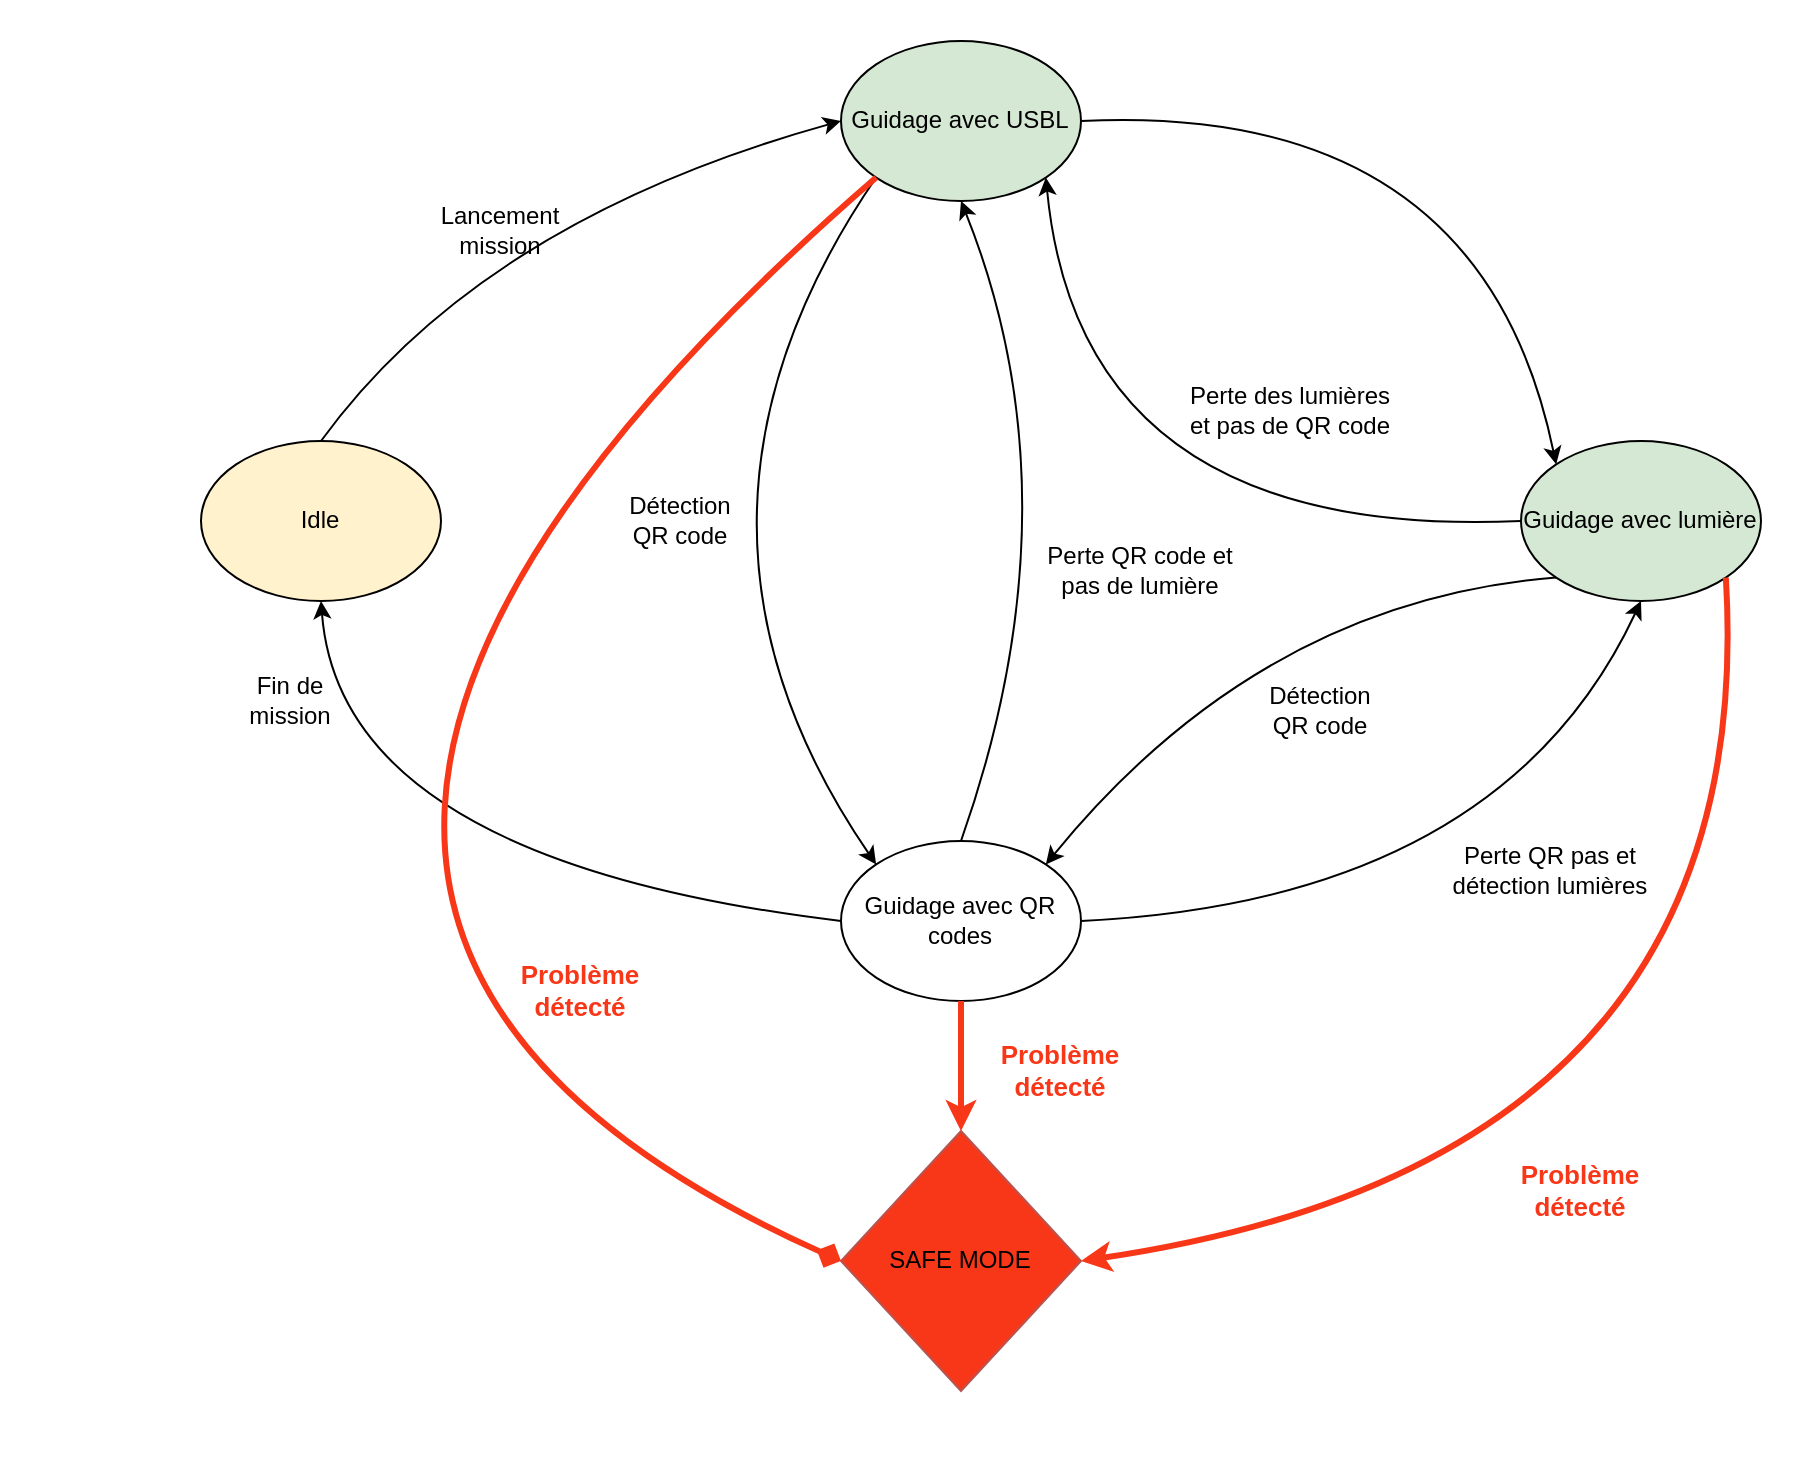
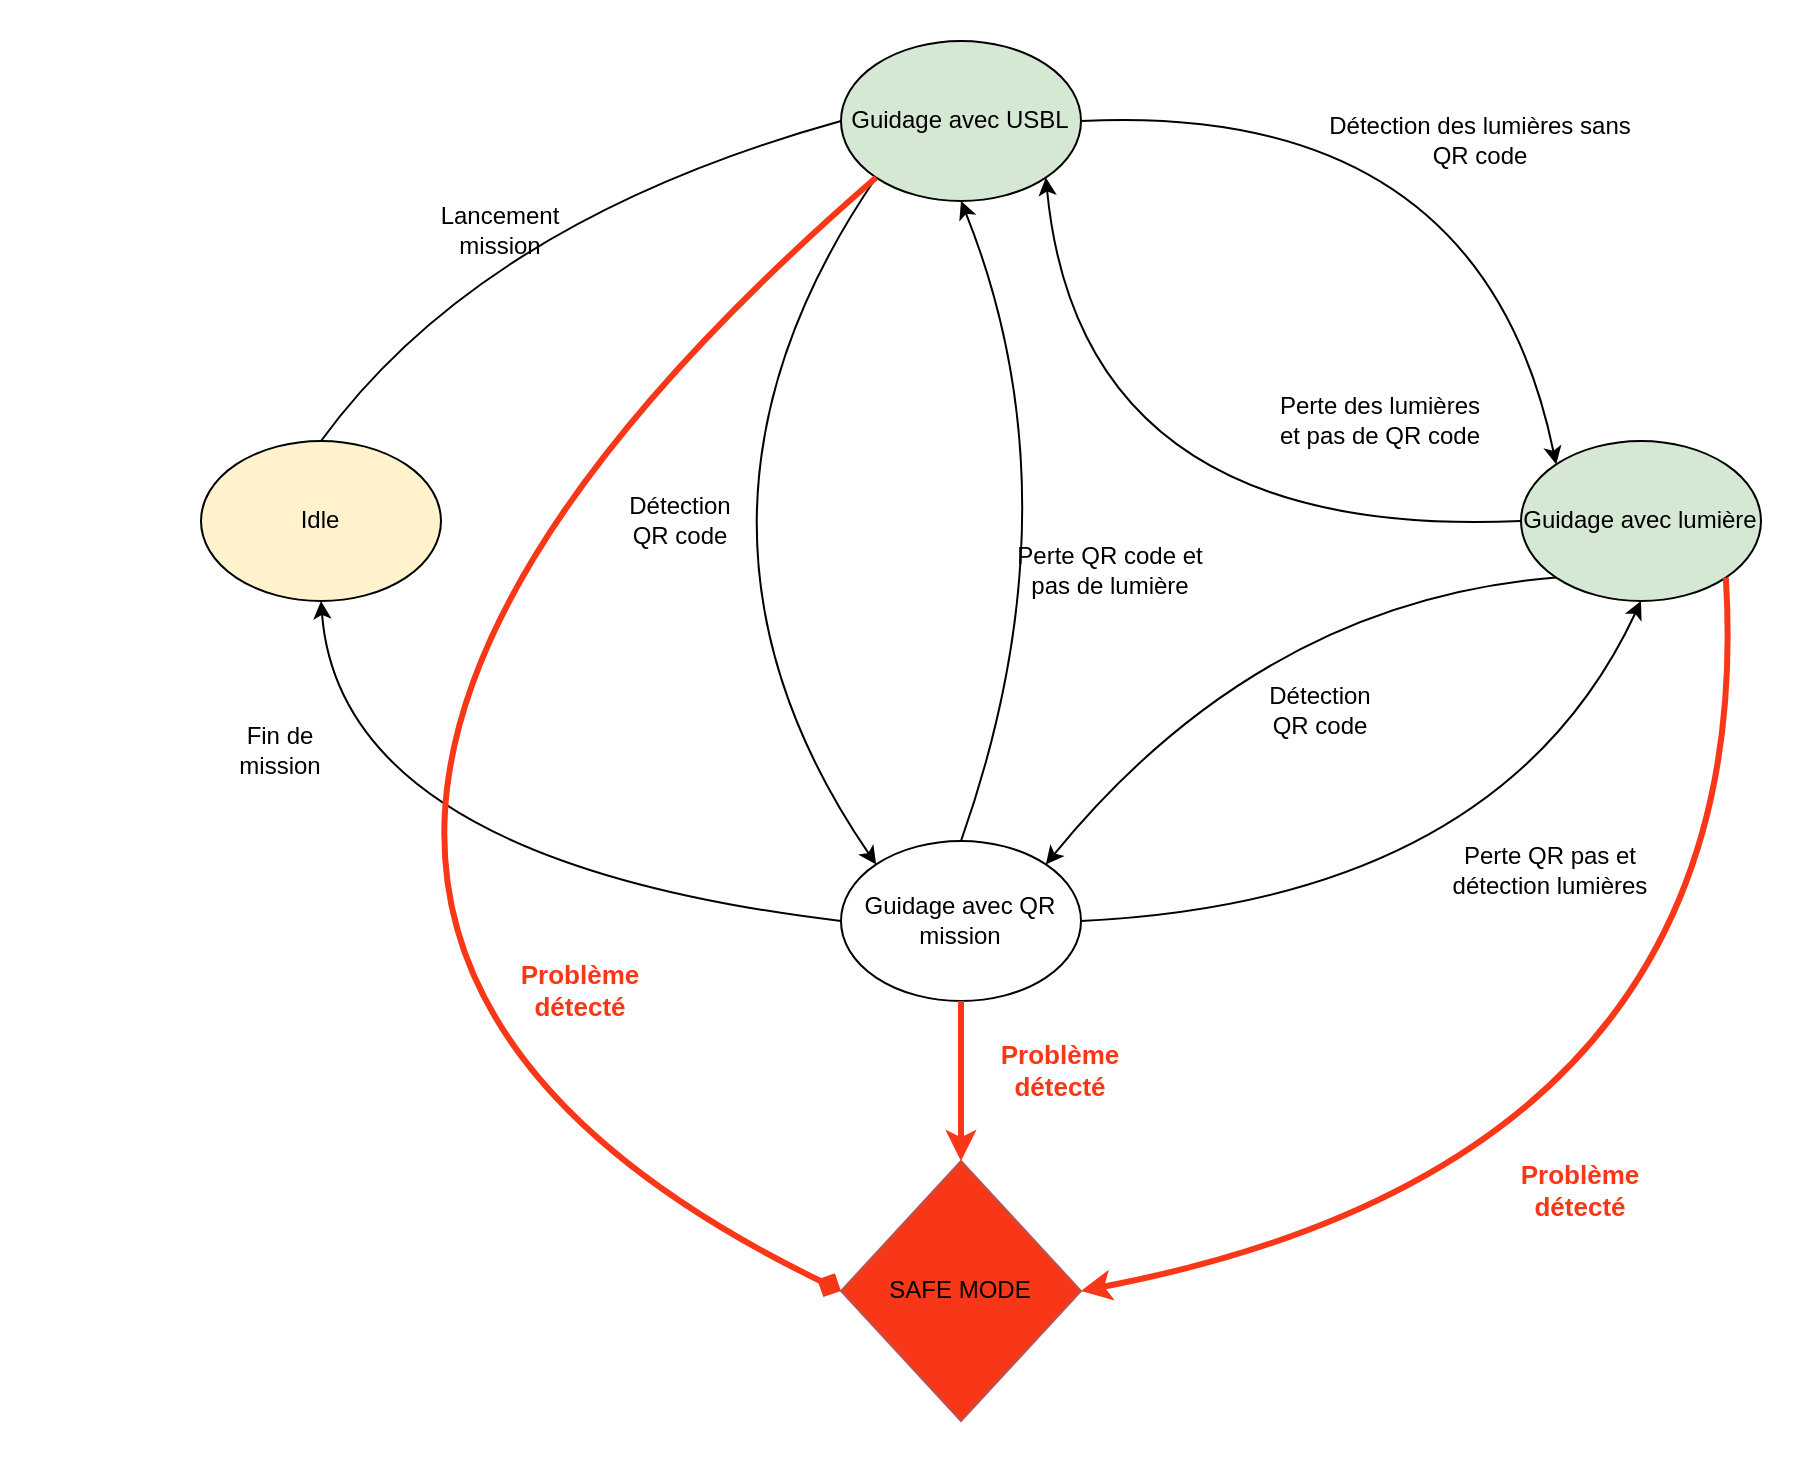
- <mxCell id="6" value="" style="curved=1;endArrow=classic;html=1;rounded=0;entryX=0;entryY=0.5;entryDx=0;entryDy=0;exitX=0.5;exitY=0;exitDx=0;exitDy=0;" edge="1" parent="1" source="2" target="3"><mxGeometry width="50" height="50" relative="1" as="geometry"><mxPoint x="410" y="330" as="sourcePoint" /><mxPoint x="460" y="280" as="targetPoint" /><Array as="points"><mxPoint x="240" y="110" /></Array></mxGeometry></mxCell>
+ <mxCell id="6" value="" style="curved=1;endArrow=none;html=1;rounded=0;entryX=0;entryY=0.5;entryDx=0;entryDy=0;exitX=0.5;exitY=0;exitDx=0;exitDy=0;" edge="1" parent="1" source="2" target="3"><mxGeometry width="50" height="50" relative="1" as="geometry"><mxPoint x="410" y="330" as="sourcePoint" /><mxPoint x="460" y="280" as="targetPoint" /><Array as="points"><mxPoint x="240" y="110" /></Array></mxGeometry></mxCell>
+ <mxCell id="15" value="Détection des lumières sans QR code" style="text;html=1;strokeColor=none;fillColor=none;align=center;verticalAlign=middle;whiteSpace=wrap;rounded=0;" vertex="1" parent="1"><mxGeometry x="660" y="40" width="160" height="60" as="geometry" /></mxCell>
- <mxCell id="16" value="Perte des lumières et pas de QR code" style="text;html=1;strokeColor=none;fillColor=none;align=center;verticalAlign=middle;whiteSpace=wrap;rounded=0;" vertex="1" parent="1"><mxGeometry x="590" y="190" width="110" height="30" as="geometry" /></mxCell>
+ <mxCell id="16" value="Perte des lumières et pas de QR code" style="text;html=1;strokeColor=none;fillColor=none;align=center;verticalAlign=middle;whiteSpace=wrap;rounded=0;" vertex="1" parent="1"><mxGeometry x="635" y="195" width="110" height="30" as="geometry" /></mxCell>
- <mxCell id="20" value="Perte QR code et pas de lumière" style="text;html=1;strokeColor=none;fillColor=none;align=center;verticalAlign=middle;whiteSpace=wrap;rounded=0;" vertex="1" parent="1"><mxGeometry x="520" y="270" width="100" height="30" as="geometry" /></mxCell>
+ <mxCell id="20" value="Perte QR code et pas de lumière" style="text;html=1;strokeColor=none;fillColor=none;align=center;verticalAlign=middle;whiteSpace=wrap;rounded=0;" vertex="1" parent="1"><mxGeometry x="505" y="270" width="100" height="30" as="geometry" /></mxCell>
- <mxCell id="21" value="Fin de mission" style="text;html=1;strokeColor=none;fillColor=none;align=center;verticalAlign=middle;whiteSpace=wrap;rounded=0;" vertex="1" parent="1"><mxGeometry x="115" y="335" width="60" height="30" as="geometry" /></mxCell>
+ <mxCell id="21" value="Fin de mission" style="text;html=1;strokeColor=none;fillColor=none;align=center;verticalAlign=middle;whiteSpace=wrap;rounded=0;" vertex="1" parent="1"><mxGeometry x="110" y="360" width="60" height="30" as="geometry" /></mxCell>
- <mxCell id="5" value="Guidage avec QR codes" style="ellipse;whiteSpace=wrap;html=1;" vertex="1" parent="1"><mxGeometry x="420" y="420" width="120" height="80" as="geometry" /></mxCell>
+ <mxCell id="5" value="Guidage avec QR mission" style="ellipse;whiteSpace=wrap;html=1;" vertex="1" parent="1"><mxGeometry x="420" y="420" width="120" height="80" as="geometry" /></mxCell>
- <mxCell id="22" value="SAFE MODE" style="rhombus;whiteSpace=wrap;html=1;fillColor=#F83719;strokeColor=#b85450;fillStyle=auto;" vertex="1" parent="1"><mxGeometry x="420" y="565" width="120" height="130" as="geometry" /></mxCell>
+ <mxCell id="22" value="SAFE MODE" style="rhombus;whiteSpace=wrap;html=1;fillColor=#F83719;strokeColor=#b85450;fillStyle=auto;" vertex="1" parent="1"><mxGeometry x="420" y="580" width="120" height="130" as="geometry" /></mxCell>
